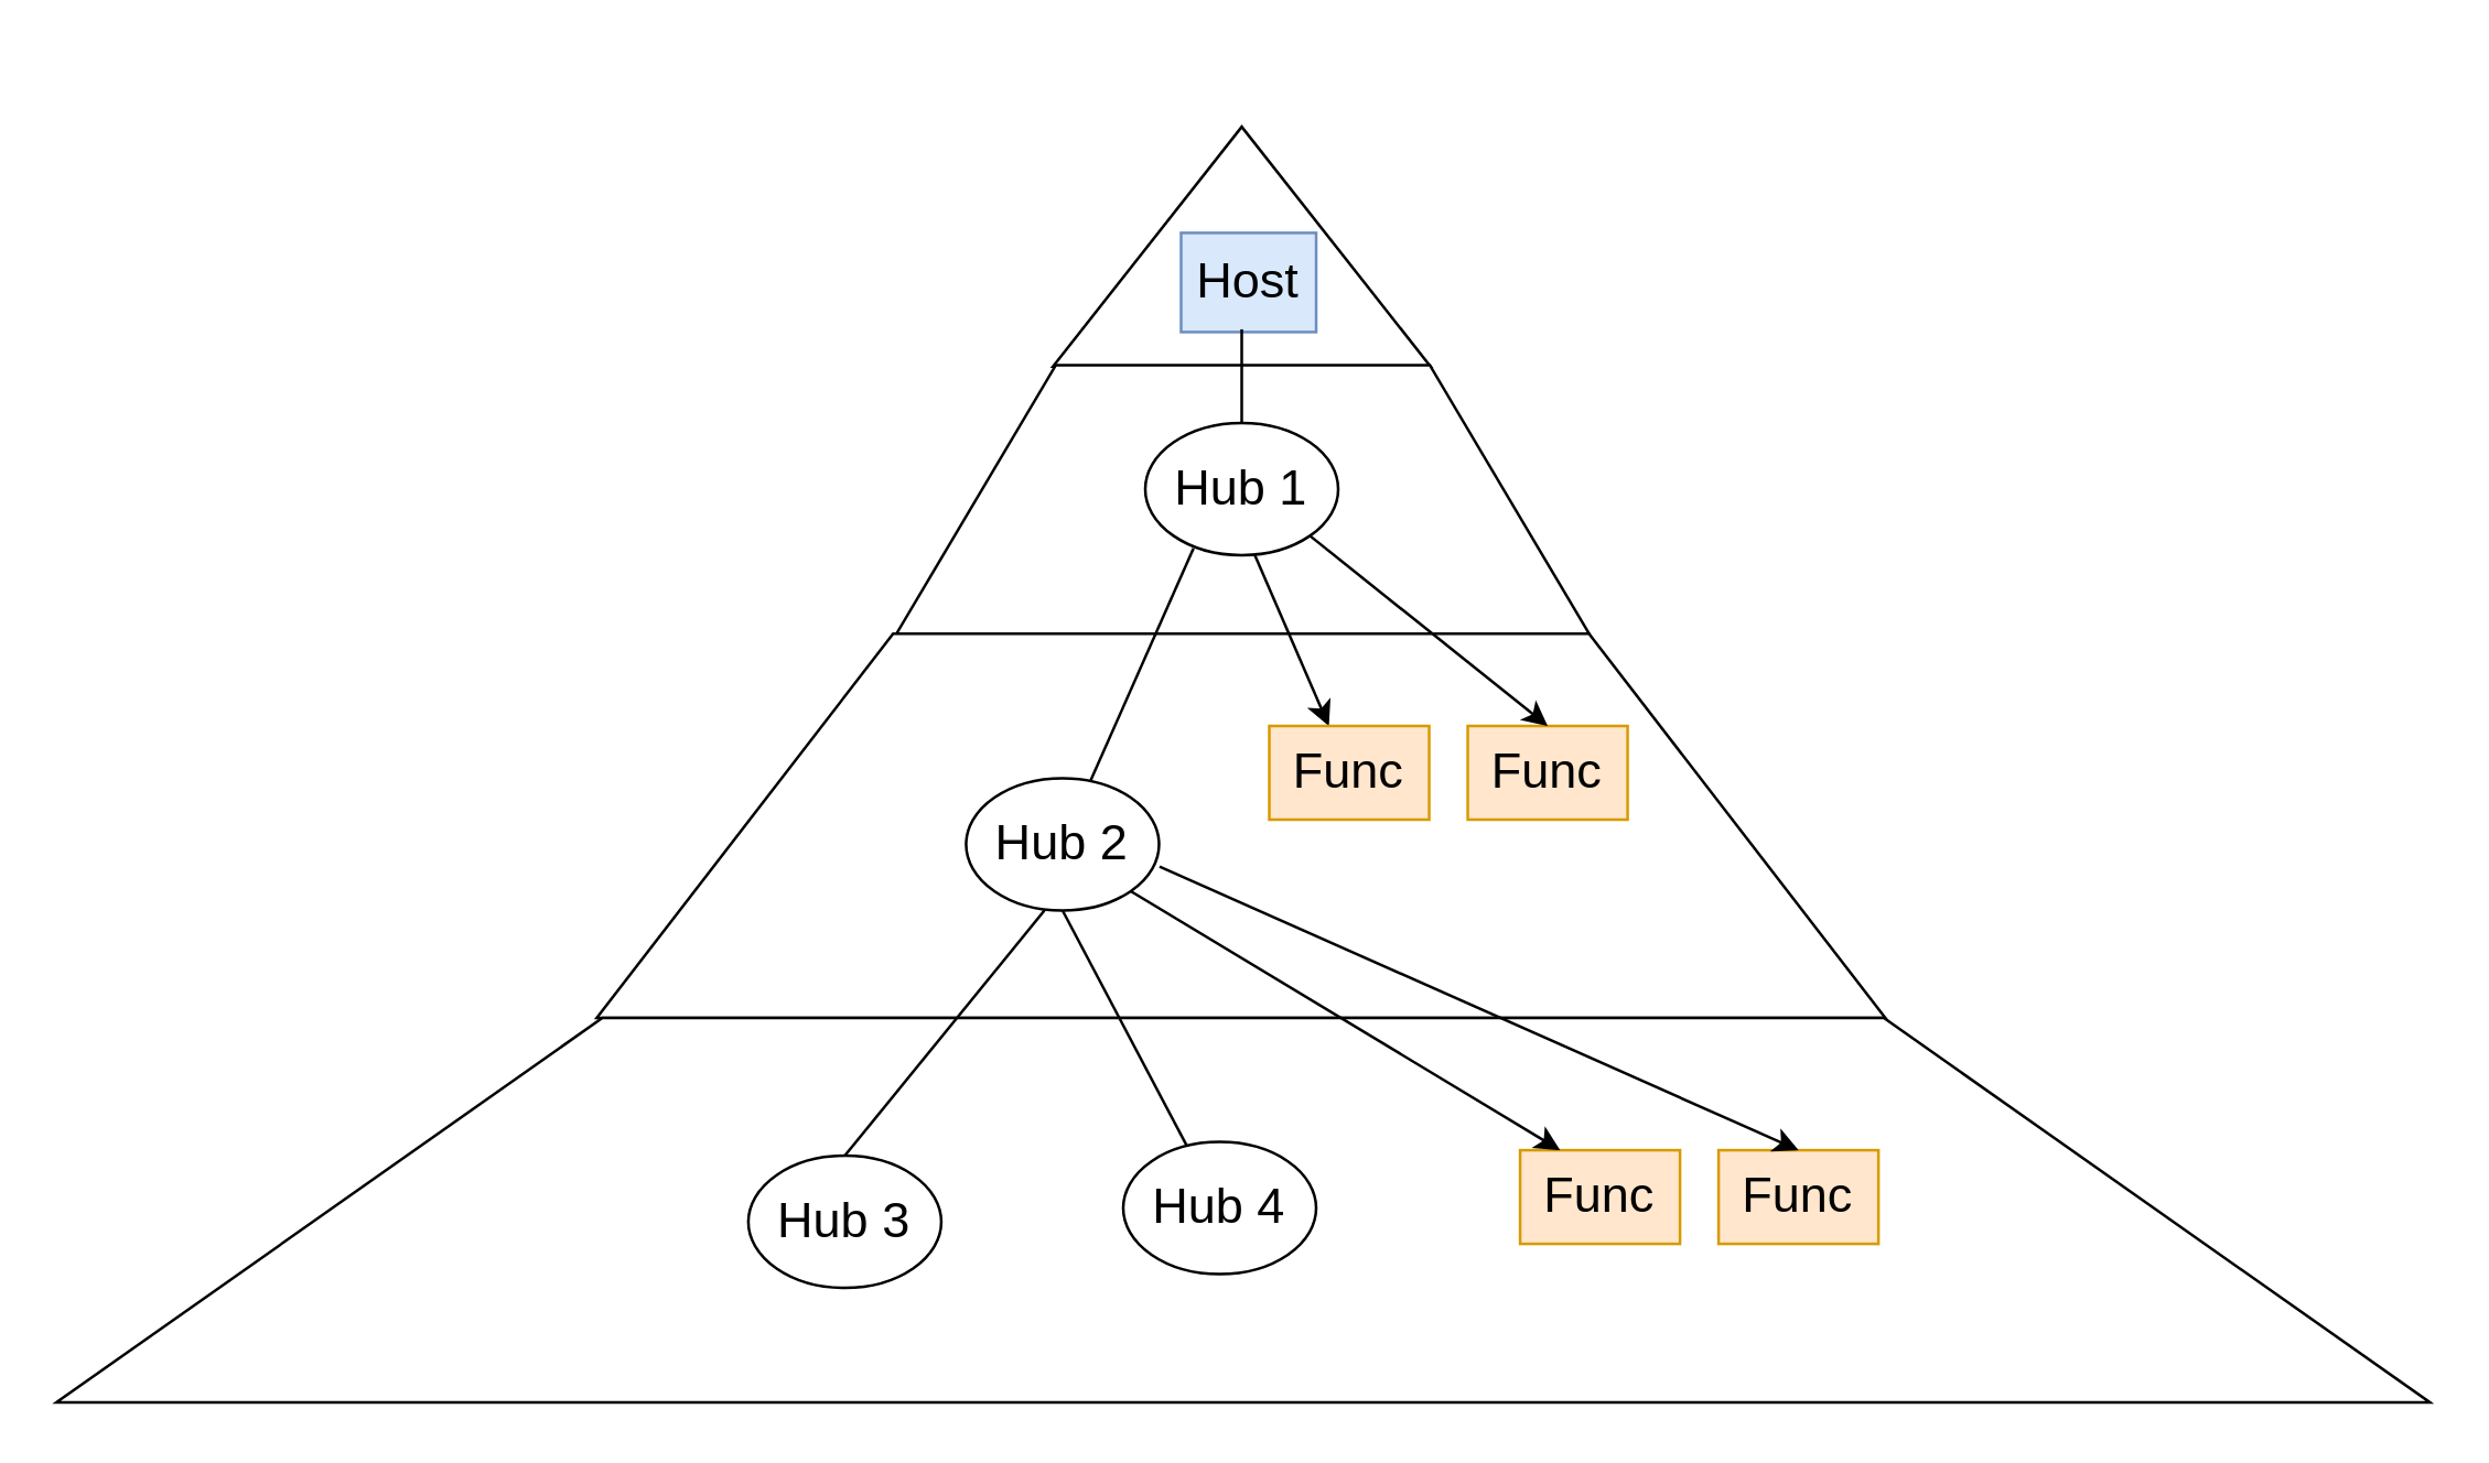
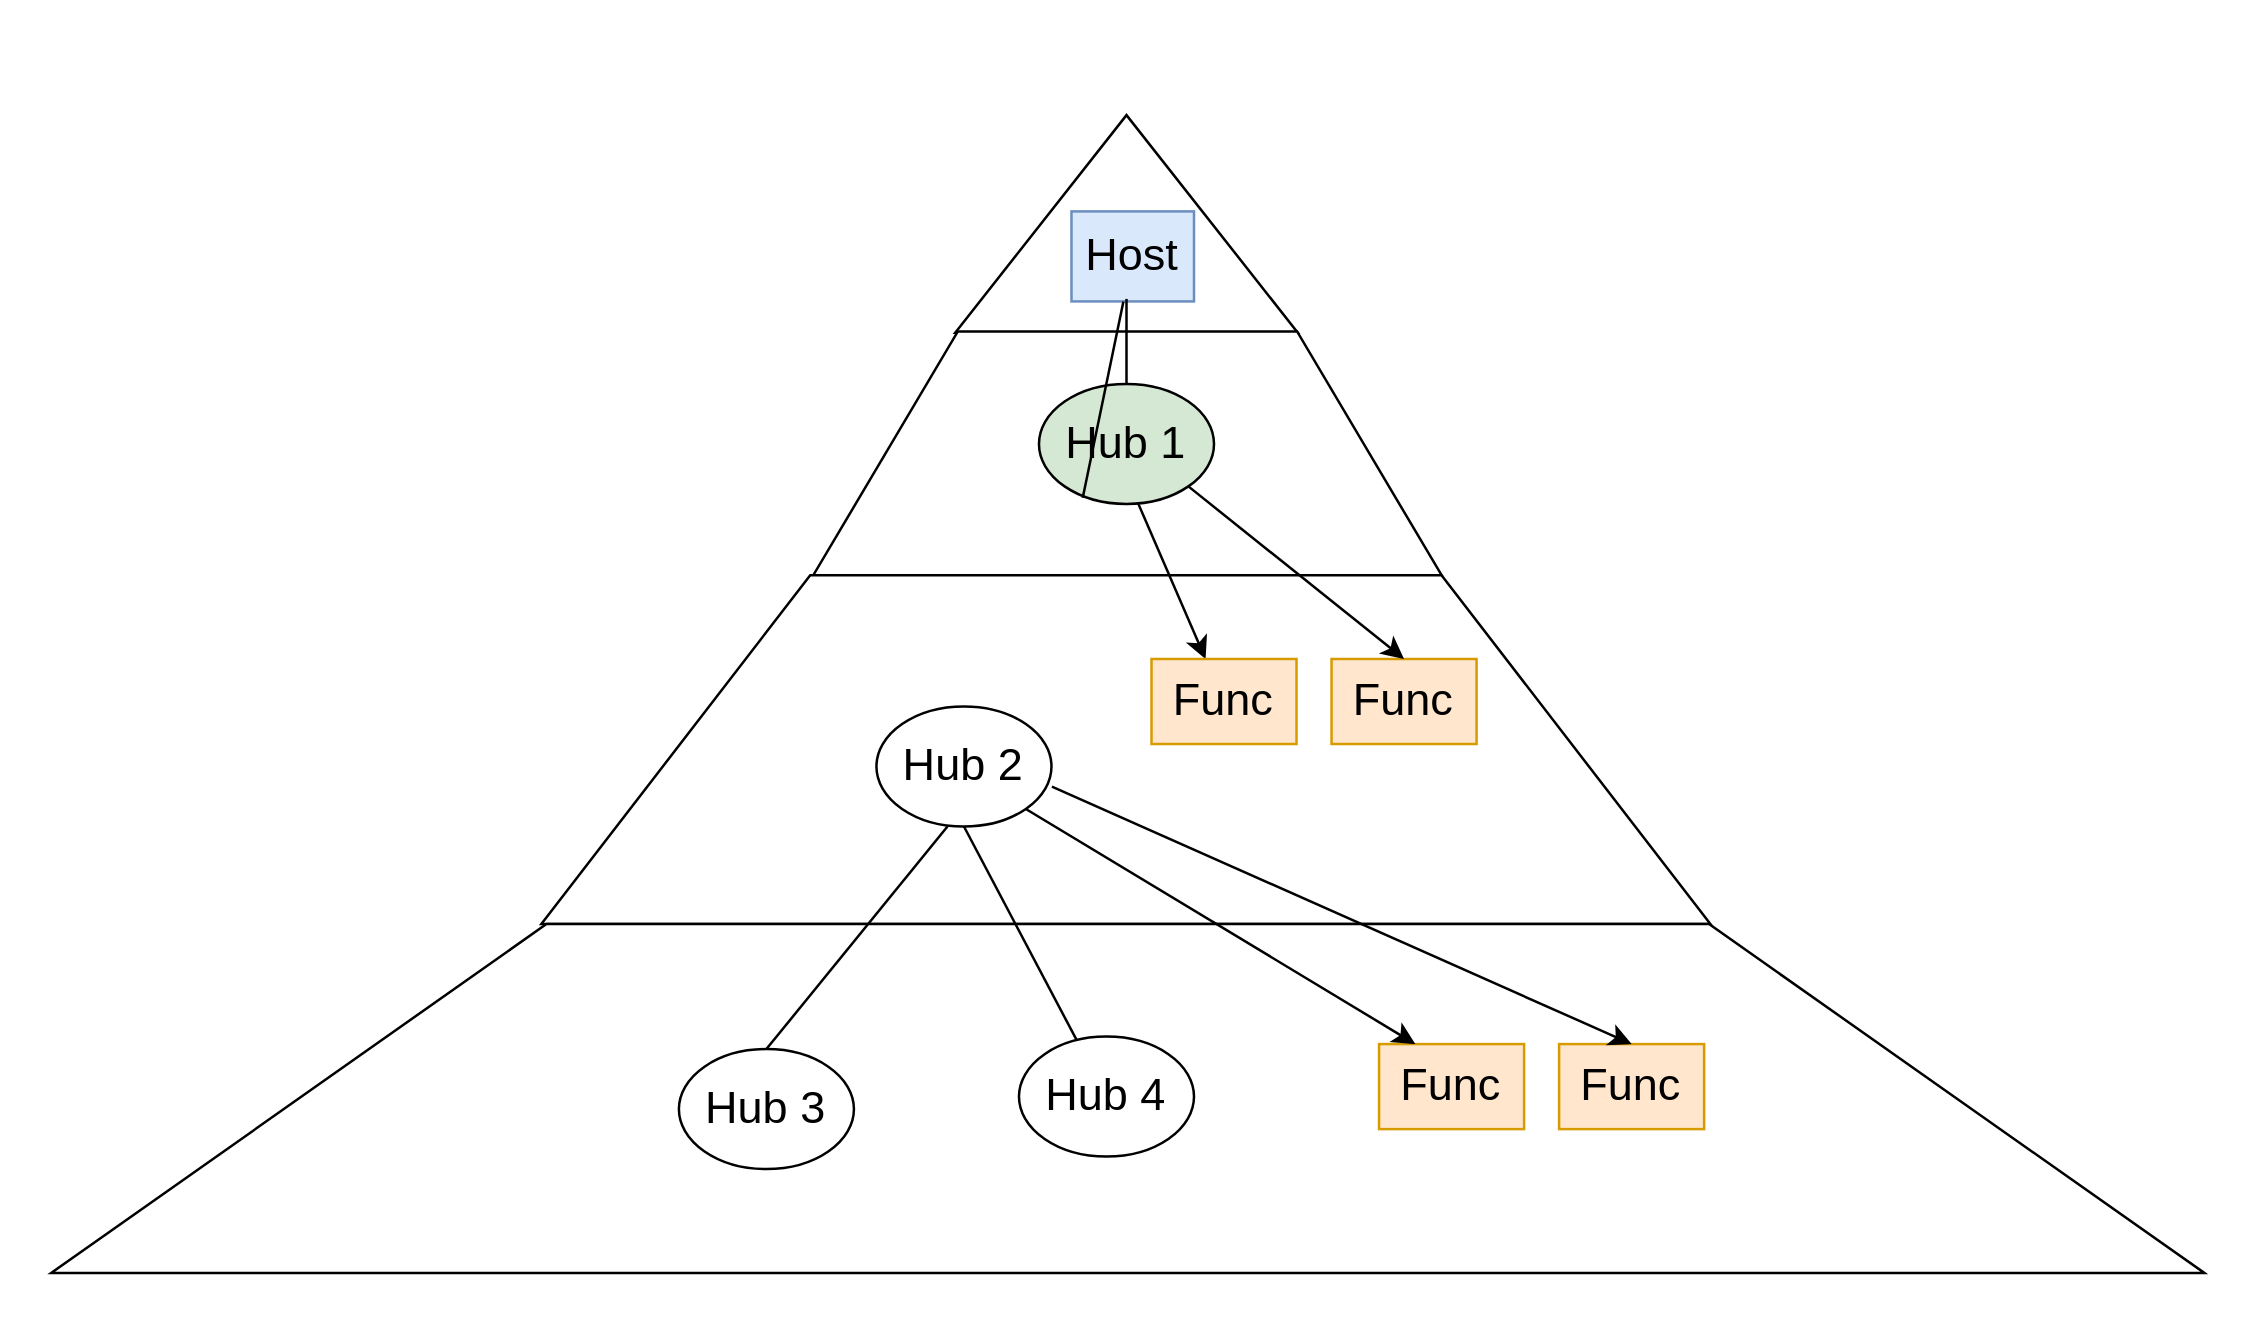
- <mxCell id="10" value="Hub 1" style="ellipse;whiteSpace=wrap;html=1;fontSize=18;" vertex="1" parent="1"><mxGeometry x="415" y="153" width="70" height="48" as="geometry" /></mxCell>
+ <mxCell id="10" value="Hub 1" style="ellipse;whiteSpace=wrap;html=1;fontSize=18;fillColor=#d5e8d4;" vertex="1" parent="1"><mxGeometry x="415" y="153" width="70" height="48" as="geometry" /></mxCell>
- <mxCell id="13" value="" style="endArrow=none;html=1;rounded=0;fontSize=18;exitX=0.25;exitY=0.948;exitDx=0;exitDy=0;exitPerimeter=0;" edge="1" parent="1" source="10" target="11"><mxGeometry width="50" height="50" relative="1" as="geometry"><mxPoint x="460" y="163" as="sourcePoint" /><mxPoint x="460" y="129" as="targetPoint" /></mxGeometry></mxCell>
+ <mxCell id="13" value="" style="endArrow=none;html=1;rounded=0;fontSize=18;exitX=0.25;exitY=0.948;exitDx=0;exitDy=0;exitPerimeter=0;" edge="1" parent="1" source="10" target="9"><mxGeometry width="50" height="50" relative="1" as="geometry"><mxPoint x="460" y="163" as="sourcePoint" /><mxPoint x="460" y="129" as="targetPoint" /></mxGeometry></mxCell>
